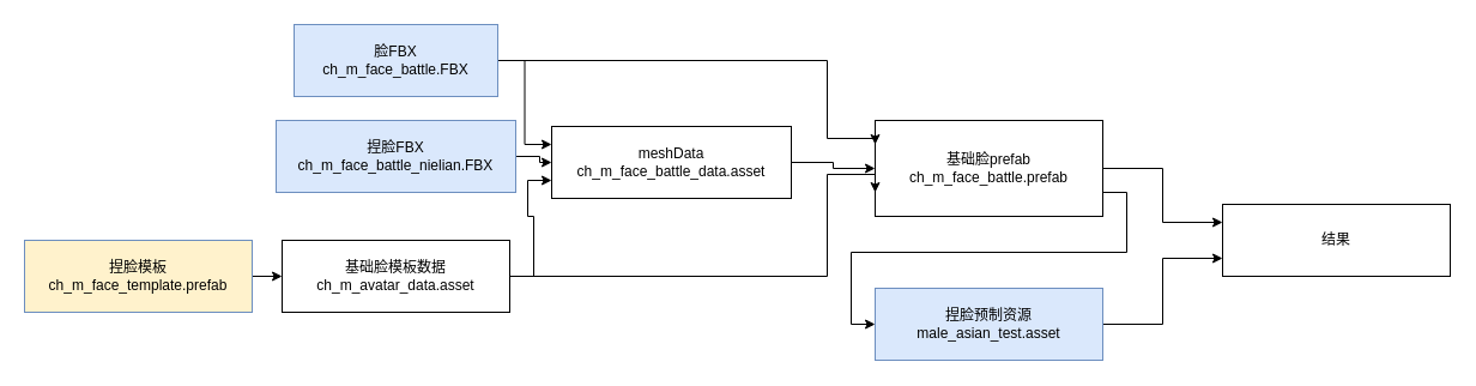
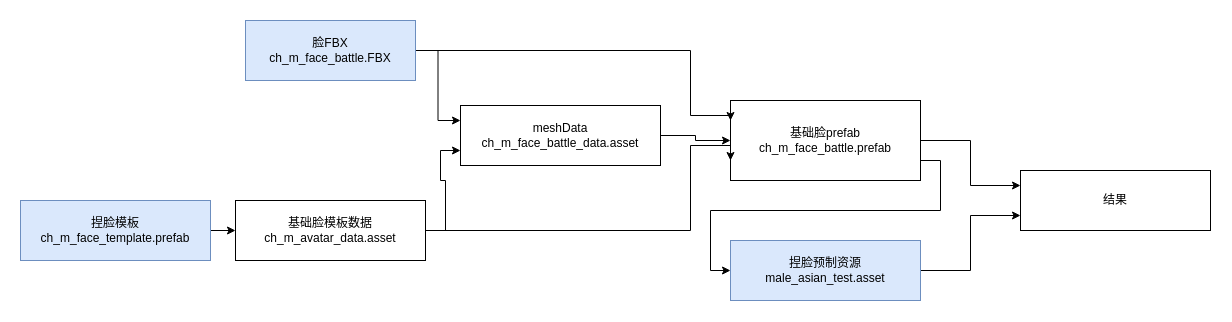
- <mxCell id="3" value="捏脸FBX&lt;br&gt;&lt;span style=&quot;font-size: 12px;&quot;&gt;ch_m_face_battle_nielian.FBX&lt;/span&gt;" style="rounded=0;whiteSpace=wrap;html=1;fillColor=#dae8fc;strokeColor=#6c8ebf;" vertex="1" parent="1"><mxGeometry x="230" y="100" width="200" height="60" as="geometry" /></mxCell>
- <mxCell id="2" value="" style="edgeStyle=orthogonalEdgeStyle;rounded=0;orthogonalLoop=1;jettySize=auto;html=1;" edge="1" parent="1" source="3" target="18"><mxGeometry relative="1" as="geometry" /></mxCell>
- <mxCell id="11" value="捏脸模板&lt;br&gt;&lt;span style=&quot;font-size: 12px;&quot;&gt;ch_m_face_template.prefab&lt;br&gt;&lt;/span&gt;" style="rounded=0;whiteSpace=wrap;html=1;fillColor=#fff2cc;strokeColor=#6c8ebf;" vertex="1" parent="1"><mxGeometry x="20" y="200" width="190" height="60" as="geometry" /></mxCell>
+ <mxCell id="11" value="捏脸模板&lt;br&gt;&lt;span style=&quot;font-size: 12px;&quot;&gt;ch_m_face_template.prefab&lt;br&gt;&lt;/span&gt;" style="rounded=0;whiteSpace=wrap;html=1;fillColor=#dae8fc;strokeColor=#6c8ebf;" vertex="1" parent="1"><mxGeometry x="20" y="200" width="190" height="60" as="geometry" /></mxCell>
